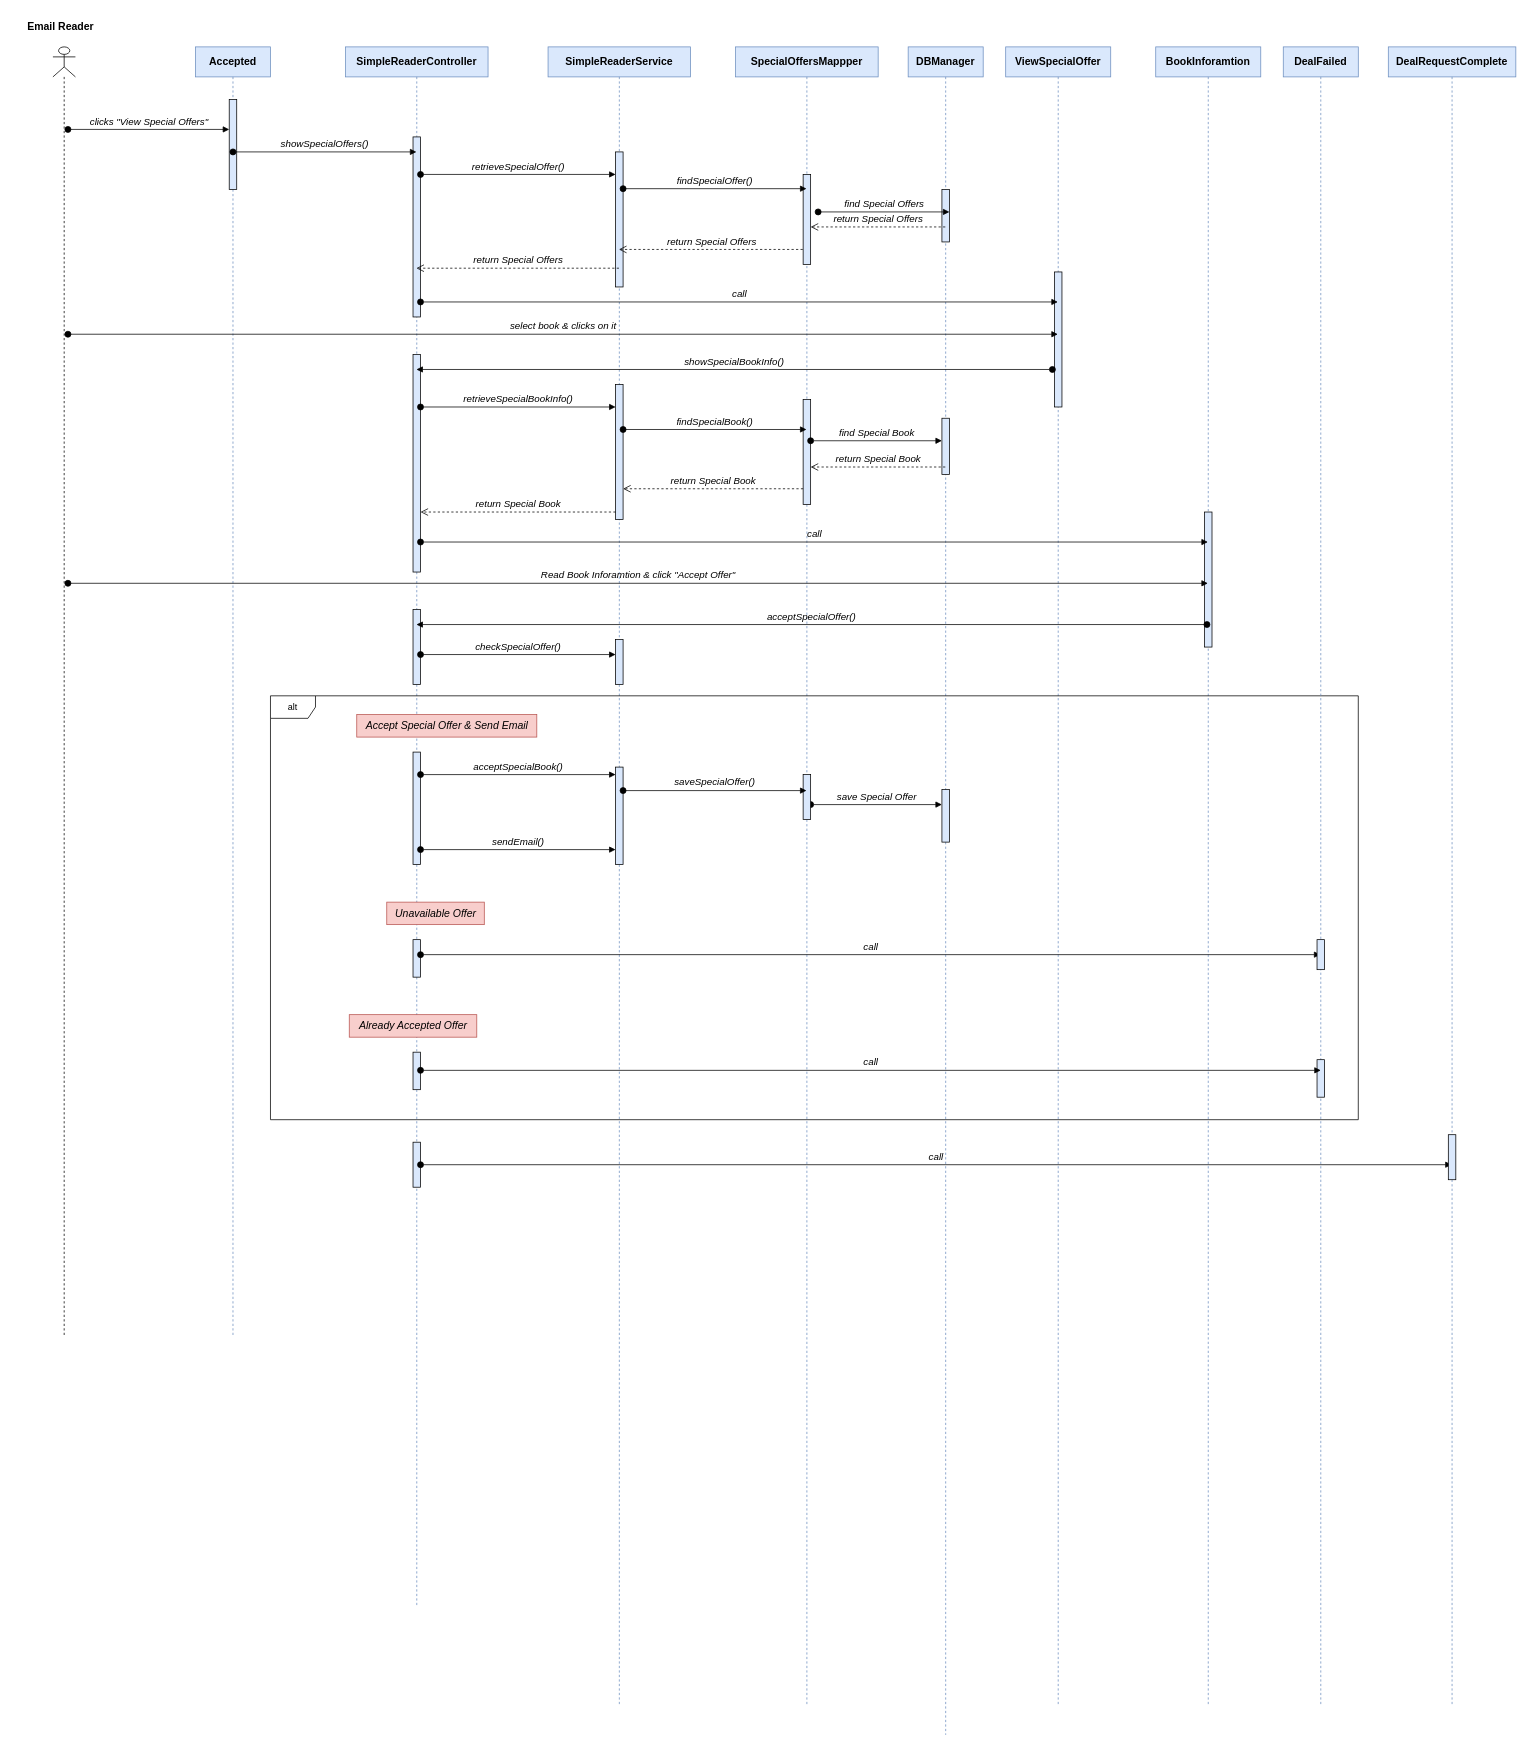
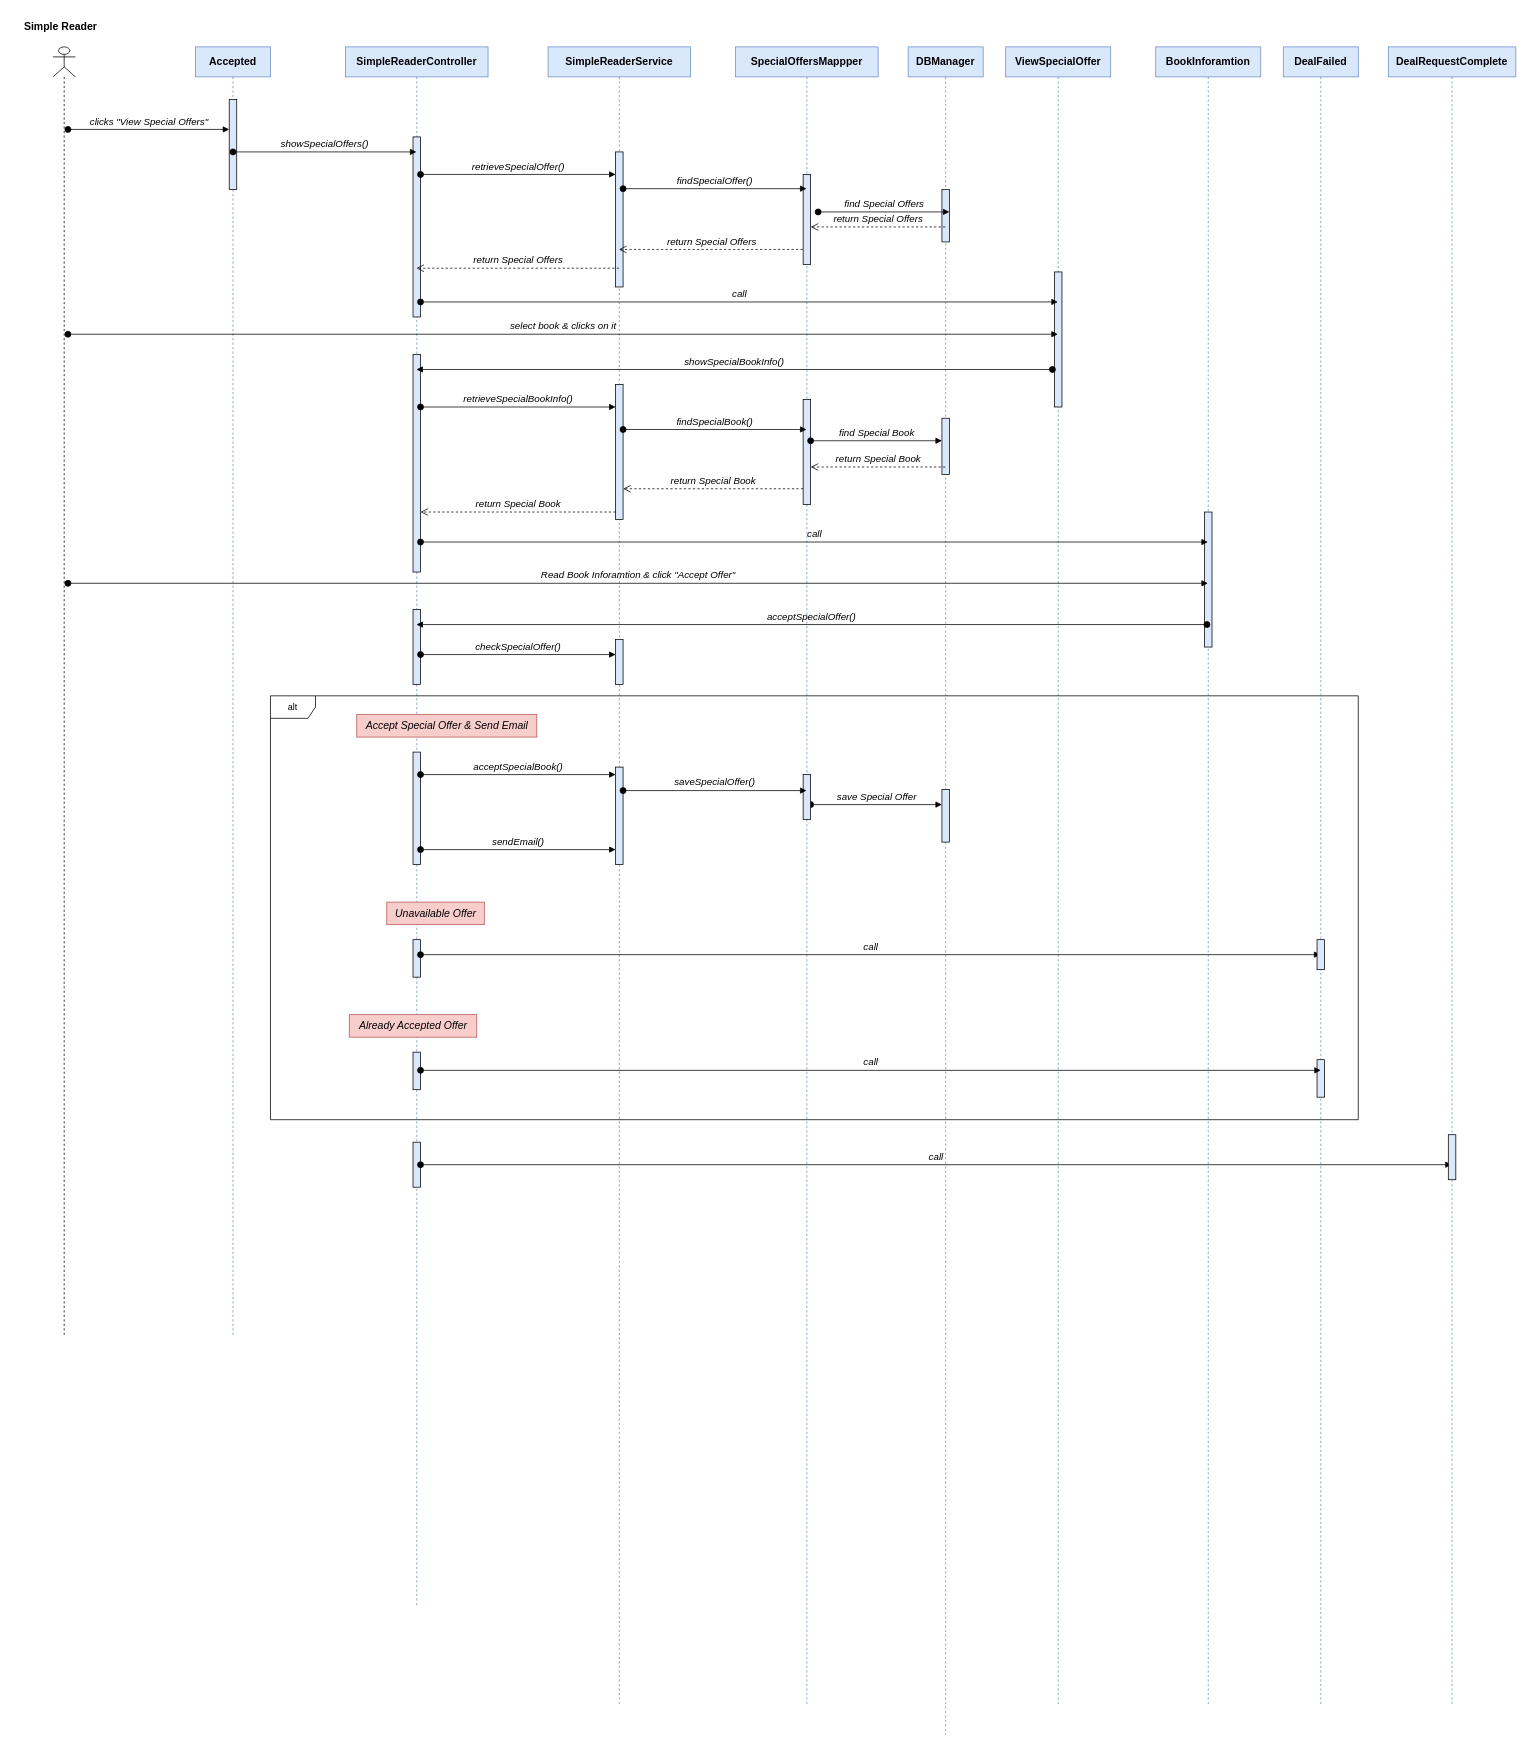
- <mxCell id="12" value="Email Reader" style="text;html=1;align=center;verticalAlign=middle;resizable=0;points=[];autosize=1;strokeColor=none;fillColor=none;fontSize=14;fontStyle=1" vertex="1" parent="1"><mxGeometry x="20" y="20" width="120" height="30" as="geometry" /></mxCell>
+ <mxCell id="12" value="Simple Reader" style="text;html=1;align=center;verticalAlign=middle;resizable=0;points=[];autosize=1;strokeColor=none;fillColor=none;fontSize=14;fontStyle=1" vertex="1" parent="1"><mxGeometry x="20" y="20" width="120" height="30" as="geometry" /></mxCell>
